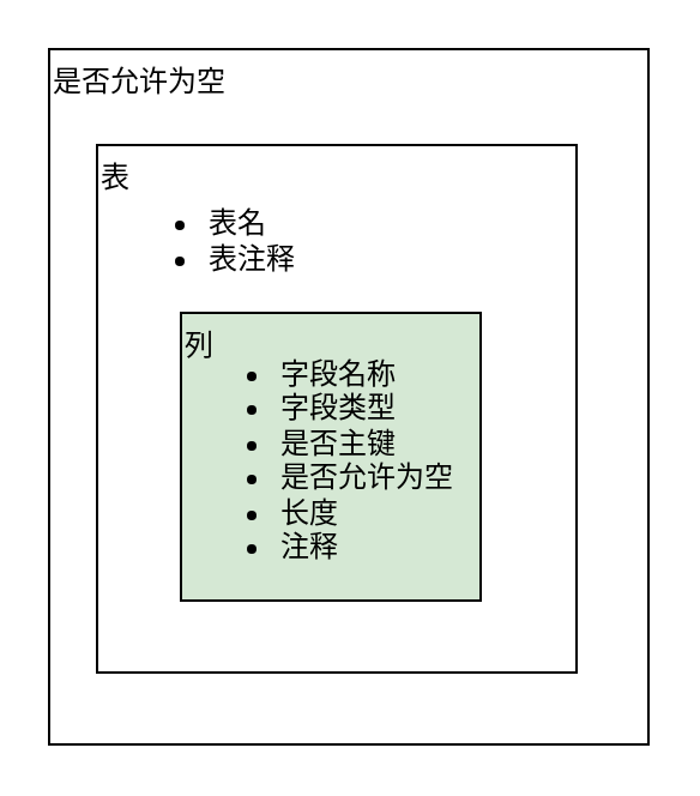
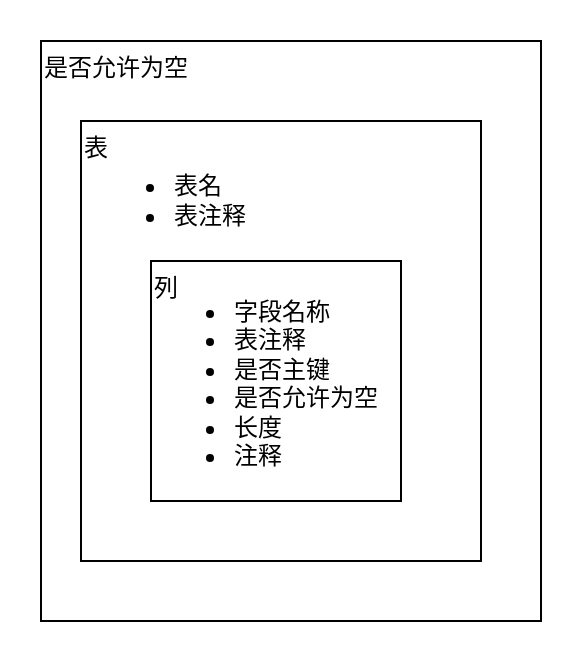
- <mxCell id="6" value="&lt;ul&gt;&lt;li&gt;字段名称&lt;/li&gt;&lt;li&gt;字段类型&lt;/li&gt;&lt;li&gt;是否主键&lt;/li&gt;&lt;li&gt;是否允许为空&lt;/li&gt;&lt;li&gt;长度&lt;/li&gt;&lt;li&gt;注释&lt;/li&gt;&lt;/ul&gt;" style="text;strokeColor=none;fillColor=none;html=1;whiteSpace=wrap;verticalAlign=top;overflow=hidden;fontFamily=Helvetica;align=left;" parent="1" vertex="1"><mxGeometry x="75" y="130" width="125" height="120" as="geometry" /></mxCell>
+ <mxCell id="6" value="&lt;ul&gt;&lt;li&gt;字段名称&lt;/li&gt;&lt;li&gt;表注释&lt;/li&gt;&lt;li&gt;是否主键&lt;/li&gt;&lt;li&gt;是否允许为空&lt;/li&gt;&lt;li&gt;长度&lt;/li&gt;&lt;li&gt;注释&lt;/li&gt;&lt;/ul&gt;" style="text;strokeColor=none;fillColor=none;html=1;whiteSpace=wrap;verticalAlign=top;overflow=hidden;fontFamily=Helvetica;align=left;" parent="1" vertex="1"><mxGeometry x="75" y="130" width="125" height="120" as="geometry" /></mxCell>
- <mxCell id="5" value="列" style="rounded=0;whiteSpace=wrap;html=1;fontFamily=Helvetica;align=left;verticalAlign=top;fillColor=#d5e8d4;" parent="1" vertex="1"><mxGeometry x="75" y="130" width="125" height="120" as="geometry" /></mxCell>
+ <mxCell id="5" value="列" style="rounded=0;whiteSpace=wrap;html=1;fontFamily=Helvetica;align=left;verticalAlign=top;" parent="1" vertex="1"><mxGeometry x="75" y="130" width="125" height="120" as="geometry" /></mxCell>
